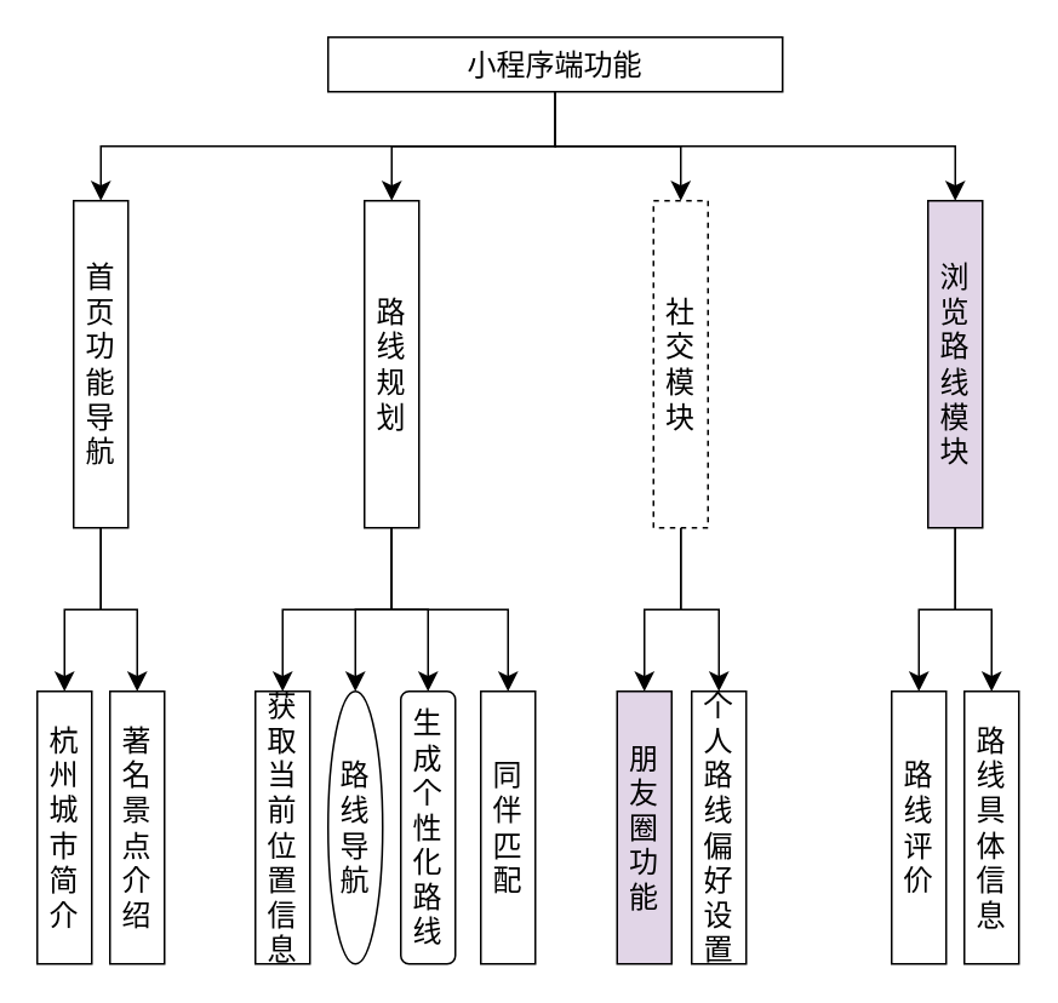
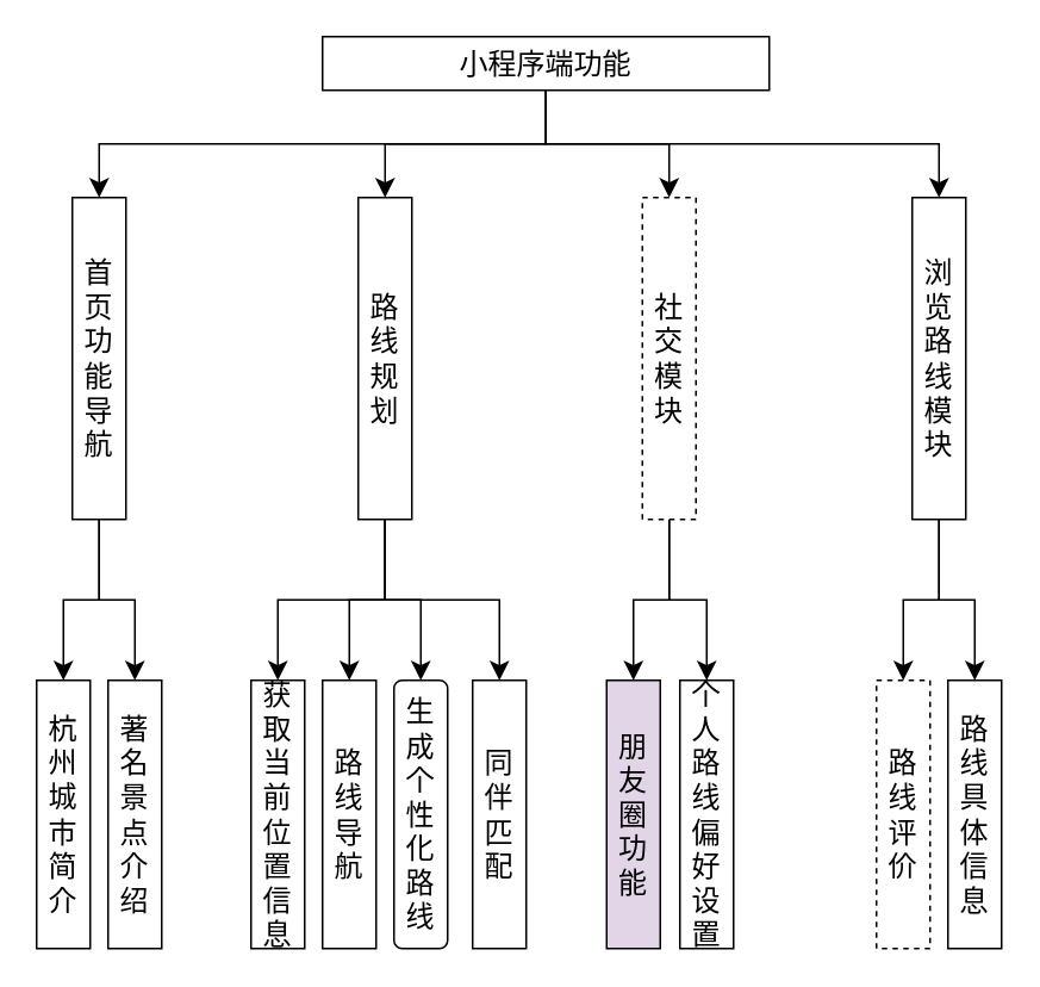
- <mxCell id="27" value="浏览路线模块" style="rounded=0;whiteSpace=wrap;html=1;fontSize=16;fillColor=#e1d5e7;" vertex="1" parent="1"><mxGeometry x="510" y="110" width="30" height="180" as="geometry" /></mxCell>
+ <mxCell id="27" value="浏览路线模块" style="rounded=0;whiteSpace=wrap;html=1;fontSize=16;" vertex="1" parent="1"><mxGeometry x="510" y="110" width="30" height="180" as="geometry" /></mxCell>
- <mxCell id="30" value="路线导航" style="ellipse;whiteSpace=wrap;html=1;fontSize=16;" vertex="1" parent="1"><mxGeometry x="180" y="380" width="30" height="150" as="geometry" /></mxCell>
+ <mxCell id="30" value="路线导航" style="whiteSpace=wrap;html=1;fontSize=16;rounded=0;" vertex="1" parent="1"><mxGeometry x="180" y="380" width="30" height="150" as="geometry" /></mxCell>
- <mxCell id="28" value="路线评价" style="whiteSpace=wrap;html=1;fontSize=16;rounded=0;" vertex="1" parent="1"><mxGeometry x="490" y="380" width="30" height="150" as="geometry" /></mxCell>
+ <mxCell id="28" value="路线评价" style="whiteSpace=wrap;html=1;fontSize=16;rounded=0;dashed=1;" vertex="1" parent="1"><mxGeometry x="490" y="380" width="30" height="150" as="geometry" /></mxCell>
